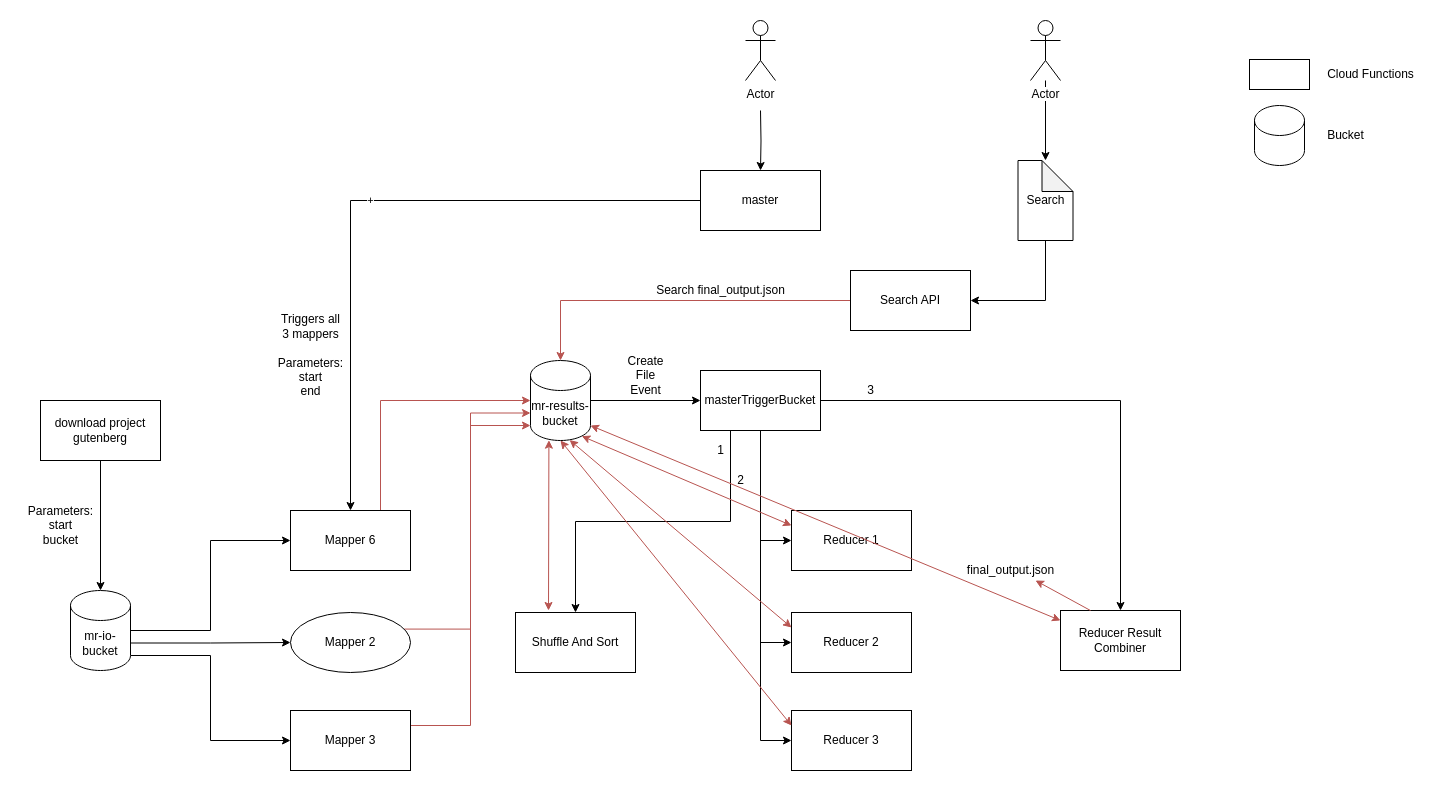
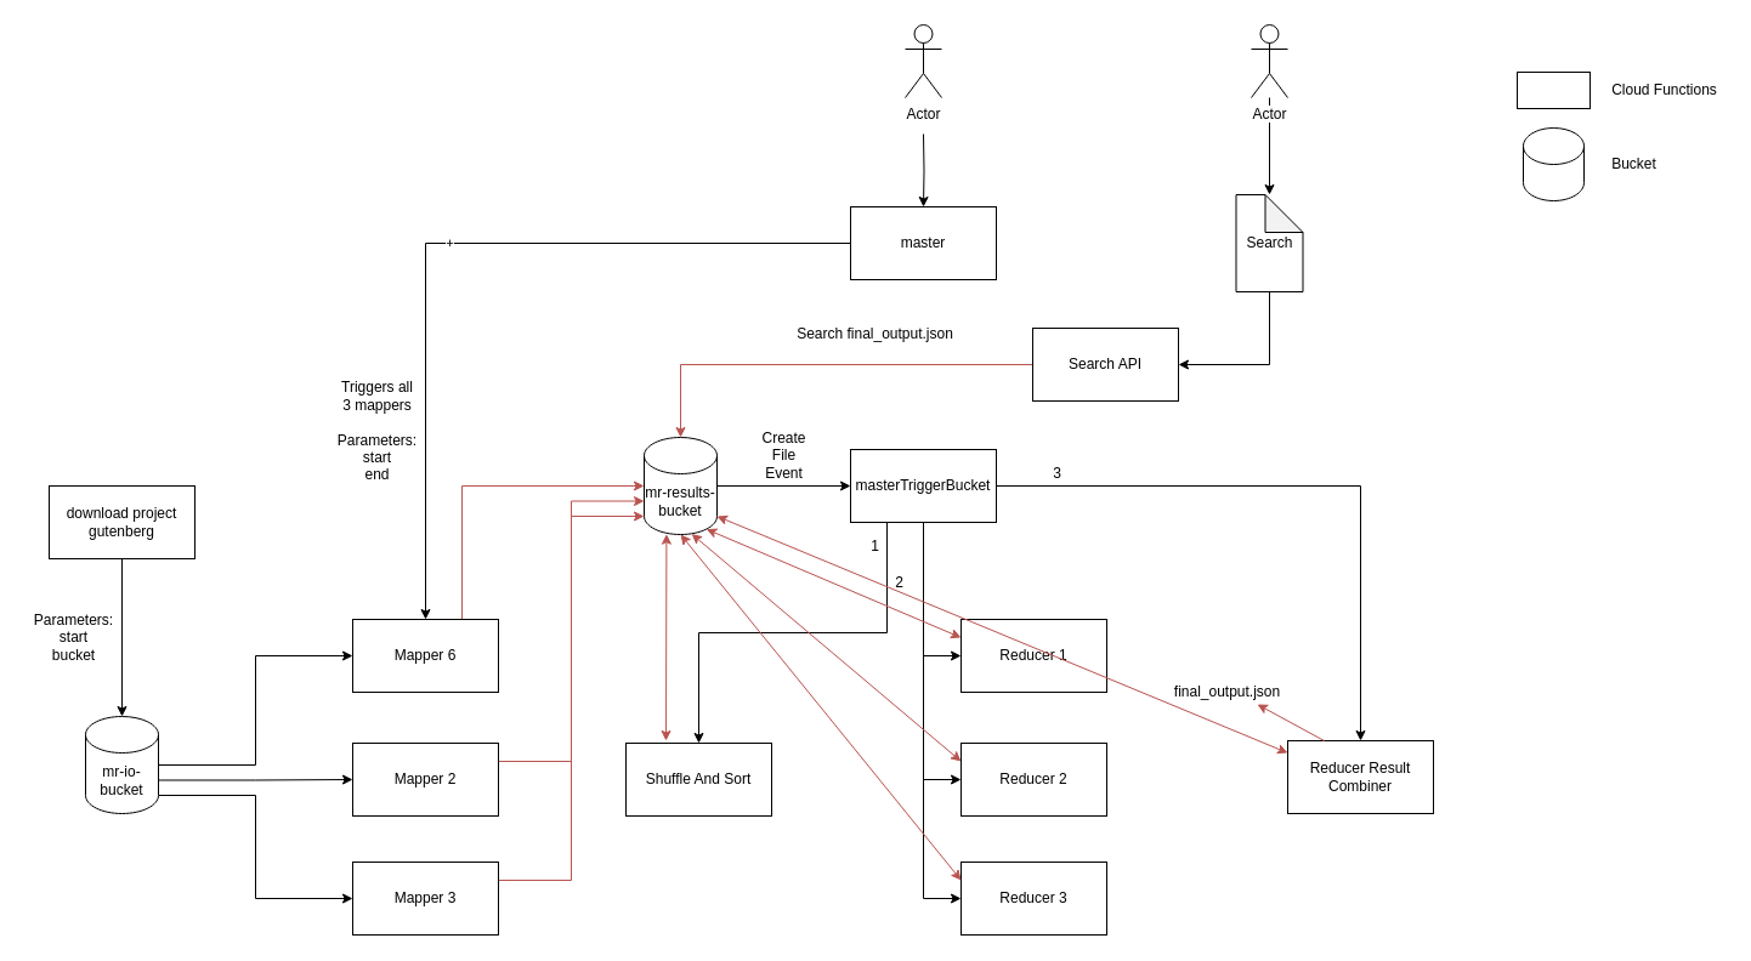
- <mxCell id="52" value="Search final_output.json" style="text;html=1;align=center;verticalAlign=middle;resizable=0;points=[];autosize=1;strokeColor=none;fillColor=none;fontColor=default;" vertex="1" parent="1"><mxGeometry x="650" y="280" width="140" height="20" as="geometry" /></mxCell>
+ <mxCell id="52" value="Search final_output.json" style="text;html=1;align=center;verticalAlign=middle;resizable=0;points=[];autosize=1;strokeColor=none;fillColor=none;fontColor=default;" vertex="1" parent="1"><mxGeometry x="650" y="265" width="140" height="20" as="geometry" /></mxCell>
- <mxCell id="5" value="Mapper 2" style="ellipse;whiteSpace=wrap;html=1;fontColor=default;strokeColor=default;fillColor=default;" vertex="1" parent="1"><mxGeometry x="290" y="612" width="120" height="60" as="geometry" /></mxCell>
+ <mxCell id="5" value="Mapper 2" style="rounded=0;whiteSpace=wrap;html=1;fontColor=default;strokeColor=default;fillColor=default;" vertex="1" parent="1"><mxGeometry x="290" y="612" width="120" height="60" as="geometry" /></mxCell>
